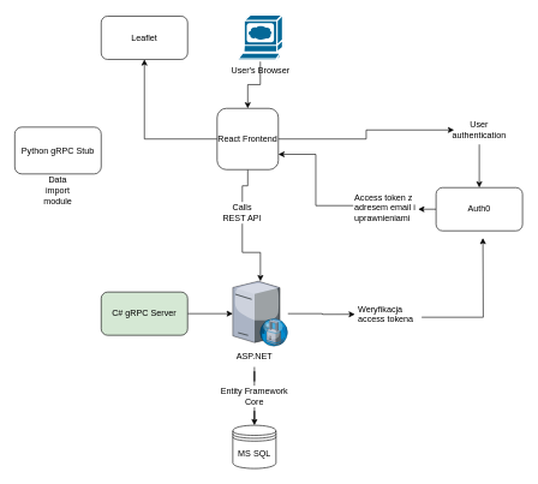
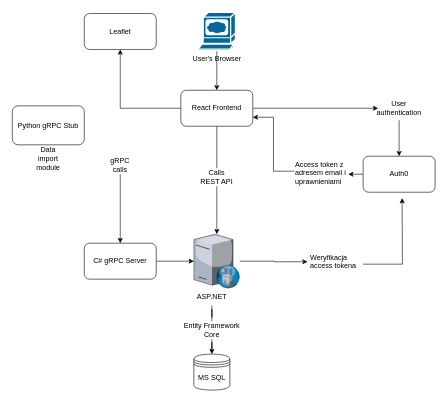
- <mxCell id="9" value="React Frontend" style="rounded=1;whiteSpace=wrap;html=1;" parent="1" vertex="1"><mxGeometry x="301" y="150" width="85" height="85" as="geometry" /></mxCell>
+ <mxCell id="9" value="React Frontend" style="rounded=1;whiteSpace=wrap;html=1;" parent="1" vertex="1"><mxGeometry x="301" y="150" width="120" height="60" as="geometry" /></mxCell>
+ <mxCell id="19" value="gRPC calls" style="text;html=1;strokeColor=none;fillColor=none;align=center;verticalAlign=middle;whiteSpace=wrap;rounded=0;" parent="1" vertex="1"><mxGeometry x="170" y="260" width="60" height="30" as="geometry" /></mxCell>
- <mxCell id="6" value="Calls REST API" style="text;html=1;strokeColor=none;fillColor=none;align=center;verticalAlign=middle;whiteSpace=wrap;rounded=0;" parent="1" vertex="1"><mxGeometry x="306" y="280" width="60" height="30" as="geometry" /></mxCell>
+ <mxCell id="6" value="Calls REST API" style="text;html=1;strokeColor=none;fillColor=none;align=center;verticalAlign=middle;whiteSpace=wrap;rounded=0;" parent="1" vertex="1"><mxGeometry x="331" y="280" width="60" height="30" as="geometry" /></mxCell>
+ <mxCell id="18" style="edgeStyle=orthogonalEdgeStyle;rounded=0;orthogonalLoop=1;jettySize=auto;html=1;entryX=0.5;entryY=0;entryDx=0;entryDy=0;" parent="1" source="19" target="21" edge="1"><mxGeometry relative="1" as="geometry"><Array as="points"><mxPoint x="200" y="405" /></Array></mxGeometry></mxCell>
- <mxCell id="21" value="C# gRPC Server" style="rounded=1;whiteSpace=wrap;html=1;fillColor=#d5e8d4;" parent="1" vertex="1"><mxGeometry x="140" y="405" width="120" height="60" as="geometry" /></mxCell>
+ <mxCell id="21" value="C# gRPC Server" style="rounded=1;whiteSpace=wrap;html=1;" parent="1" vertex="1"><mxGeometry x="140" y="405" width="120" height="60" as="geometry" /></mxCell>
- <mxCell id="32" value="Weryfikacja access tokena" style="text;whiteSpace=wrap;html=1;" parent="1" vertex="1"><mxGeometry x="495" y="415" width="90" height="50" as="geometry" /></mxCell>
+ <mxCell id="32" value="Weryfikacja access tokena" style="text;whiteSpace=wrap;html=1;" parent="1" vertex="1"><mxGeometry x="515" y="415" width="90" height="50" as="geometry" /></mxCell>
